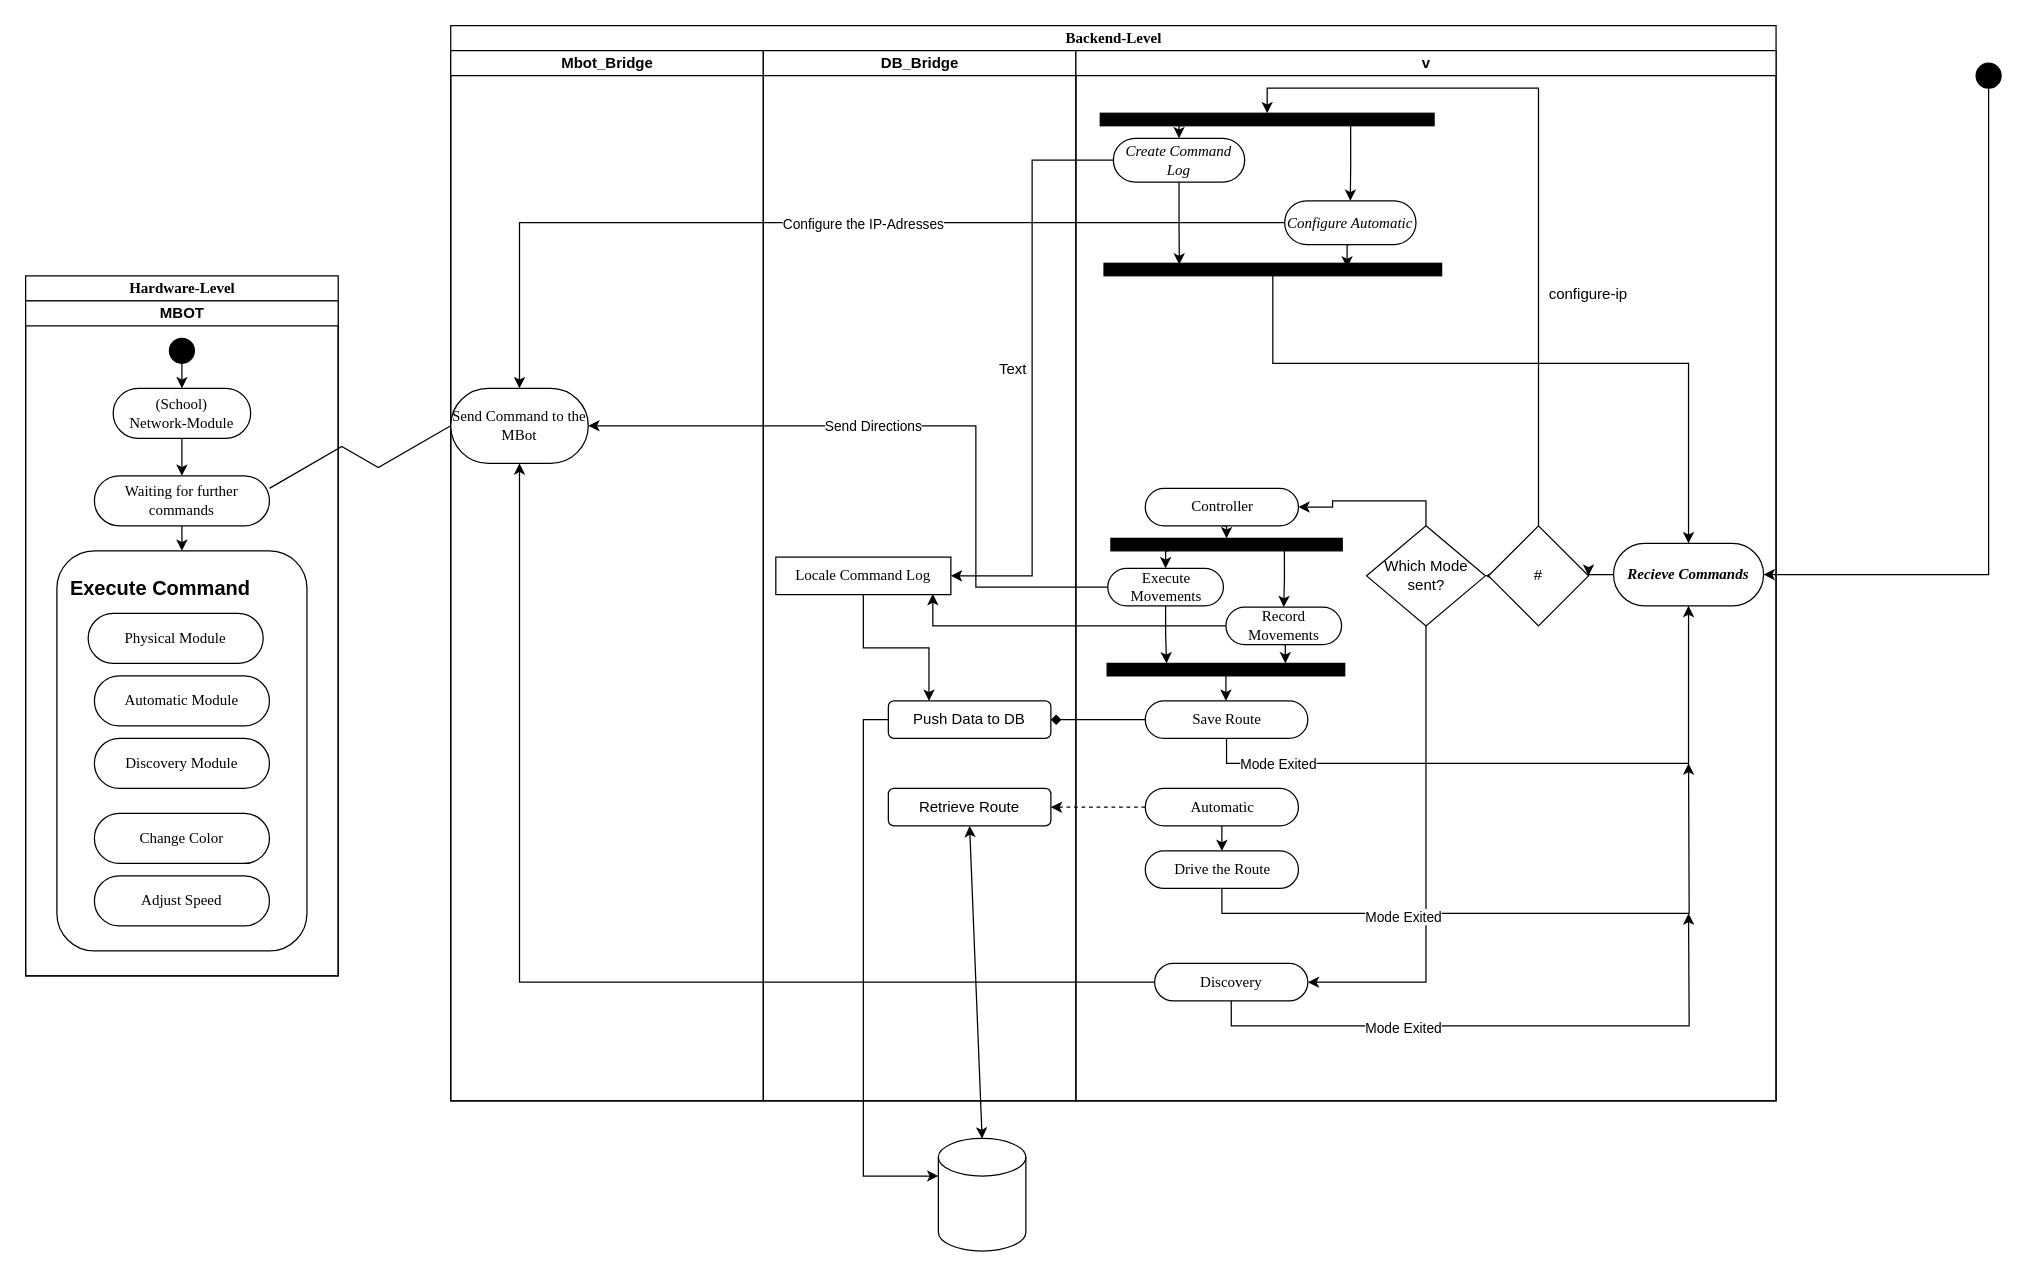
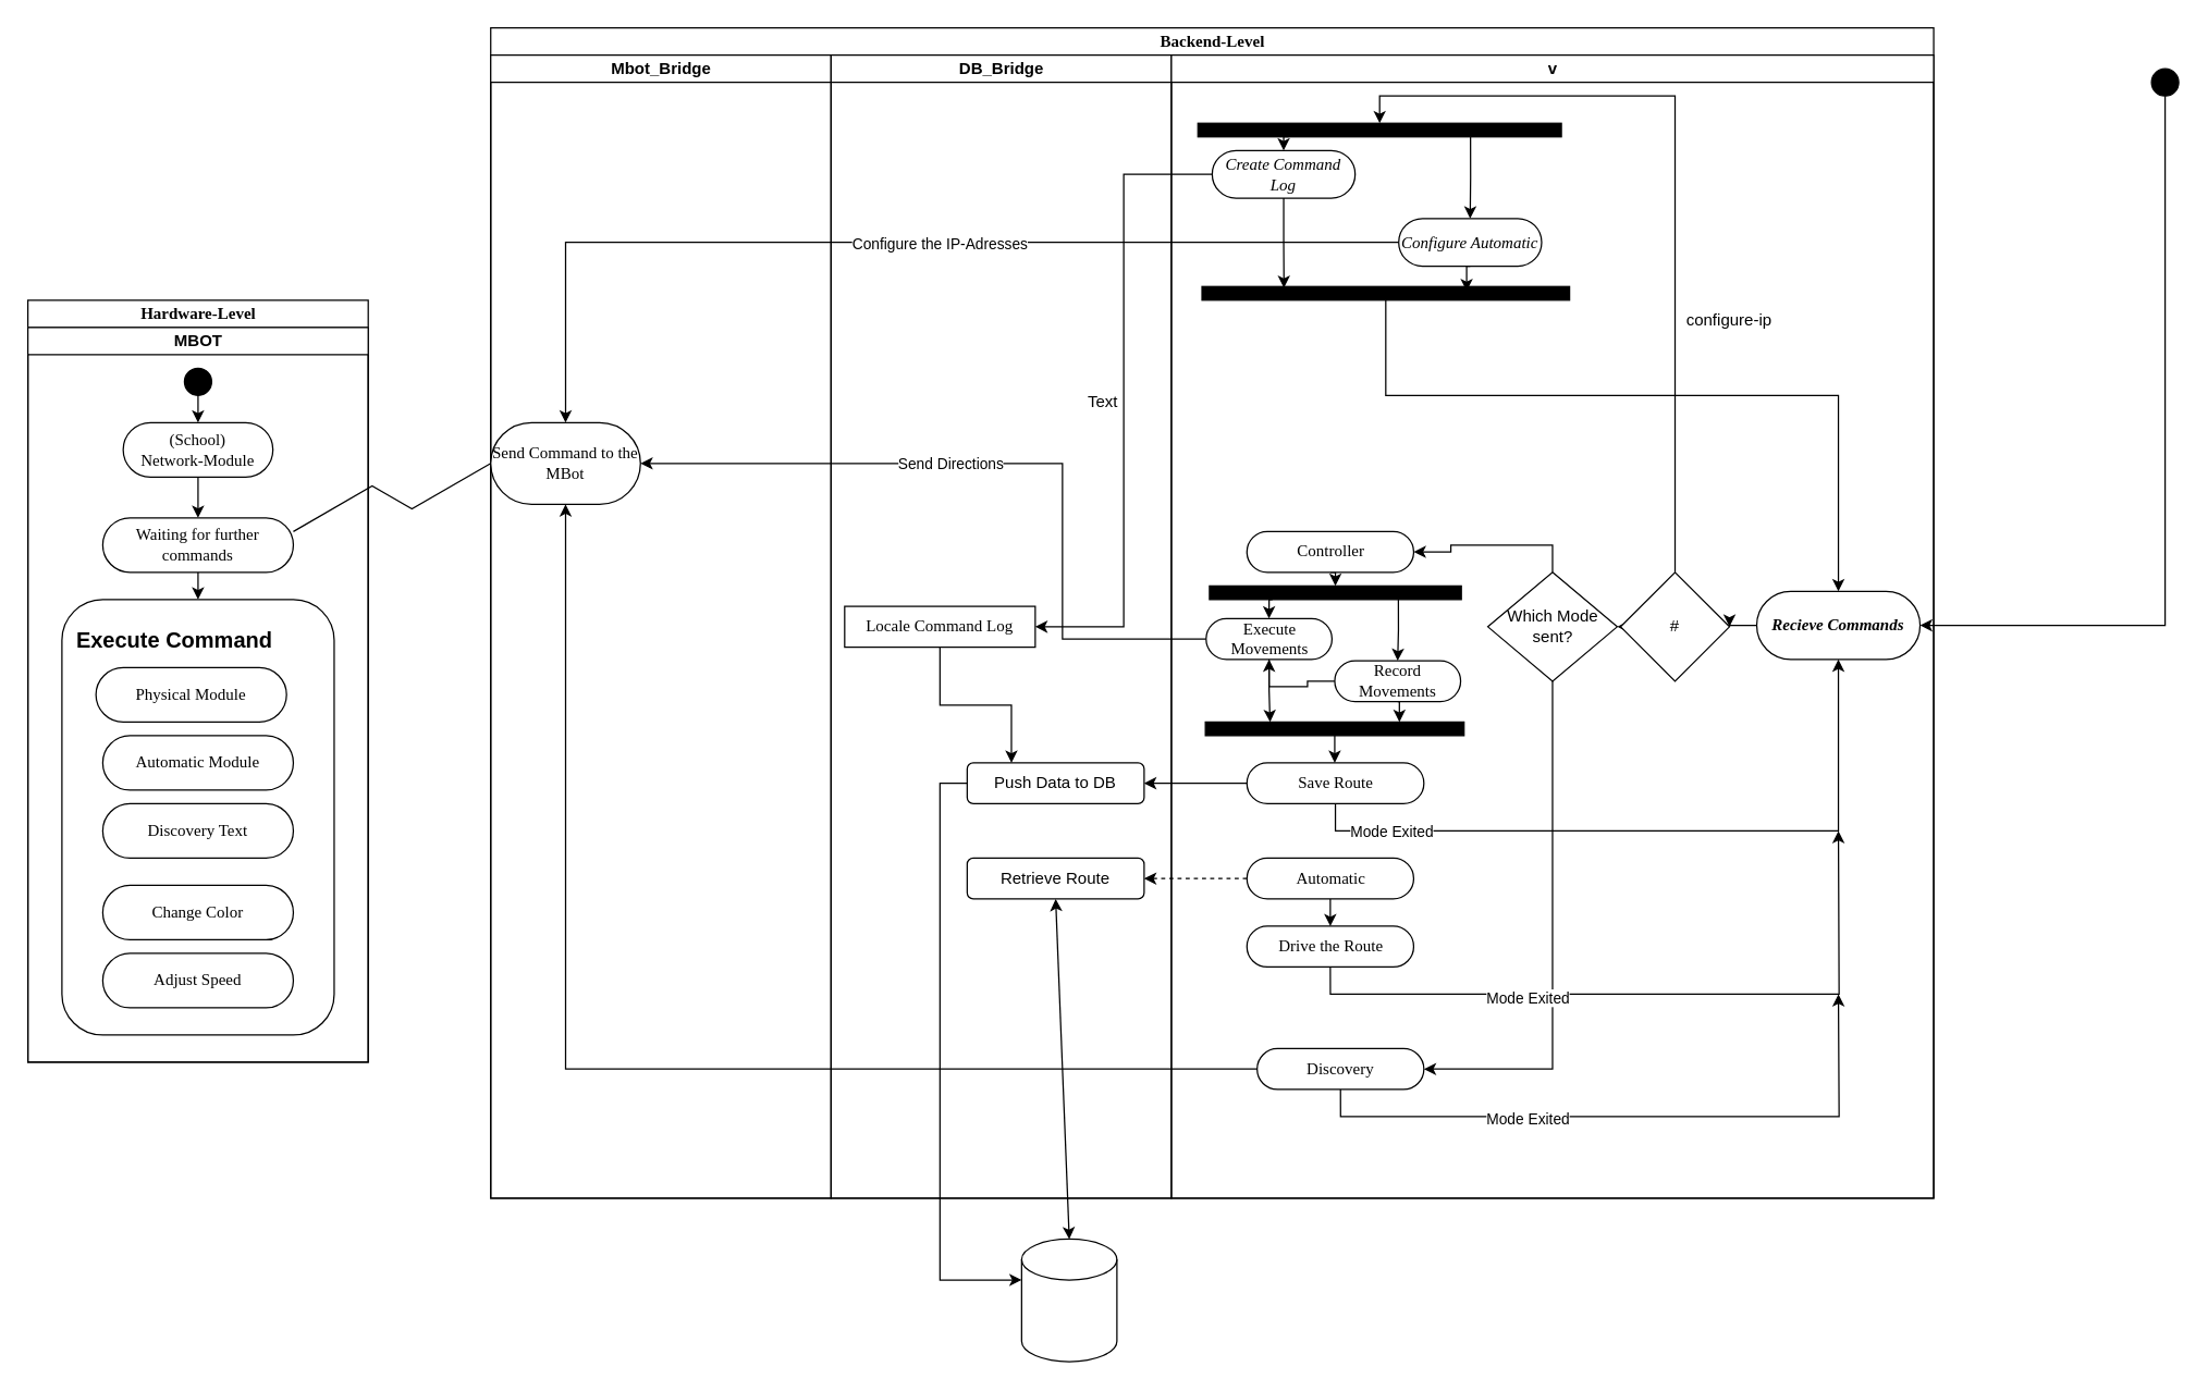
- <mxCell id="27" style="edgeStyle=orthogonalEdgeStyle;rounded=0;orthogonalLoop=1;jettySize=auto;html=1;exitX=0;exitY=0.5;exitDx=0;exitDy=0;entryX=0.897;entryY=0.98;entryDx=0;entryDy=0;entryPerimeter=0;" parent="16" source="50" target="24" edge="1"><mxGeometry relative="1" as="geometry" /></mxCell>
+ <mxCell id="27" style="edgeStyle=orthogonalEdgeStyle;rounded=0;orthogonalLoop=1;jettySize=auto;html=1;exitX=0;exitY=0.5;exitDx=0;exitDy=0;" parent="16" source="50" target="52" edge="1"><mxGeometry relative="1" as="geometry" /></mxCell>
- <mxCell id="30" style="edgeStyle=orthogonalEdgeStyle;rounded=0;orthogonalLoop=1;jettySize=auto;html=1;exitX=0;exitY=0.5;exitDx=0;exitDy=0;entryX=1;entryY=0.5;entryDx=0;entryDy=0;endArrow=diamond;" parent="16" source="60" target="25" edge="1"><mxGeometry relative="1" as="geometry" /></mxCell>
+ <mxCell id="30" style="edgeStyle=orthogonalEdgeStyle;rounded=0;orthogonalLoop=1;jettySize=auto;html=1;exitX=0;exitY=0.5;exitDx=0;exitDy=0;entryX=1;entryY=0.5;entryDx=0;entryDy=0;" parent="16" source="60" target="25" edge="1"><mxGeometry relative="1" as="geometry" /></mxCell>
- <mxCell id="13" value="Discovery Module" style="rounded=1;whiteSpace=wrap;html=1;shadow=0;comic=0;labelBackgroundColor=none;strokeWidth=1;fontFamily=Verdana;fontSize=12;align=center;arcSize=50;" parent="3" vertex="1"><mxGeometry x="55" y="350" width="140" height="40" as="geometry" /></mxCell>
+ <mxCell id="13" value="Discovery Text" style="rounded=1;whiteSpace=wrap;html=1;shadow=0;comic=0;labelBackgroundColor=none;strokeWidth=1;fontFamily=Verdana;fontSize=12;align=center;arcSize=50;" parent="3" vertex="1"><mxGeometry x="55" y="350" width="140" height="40" as="geometry" /></mxCell>
